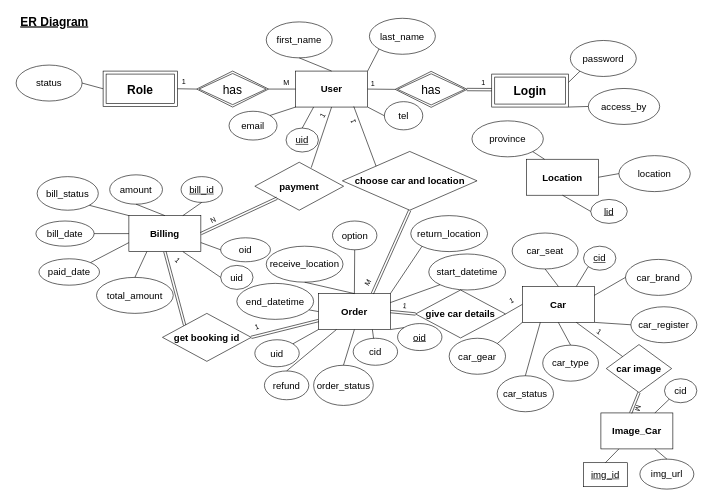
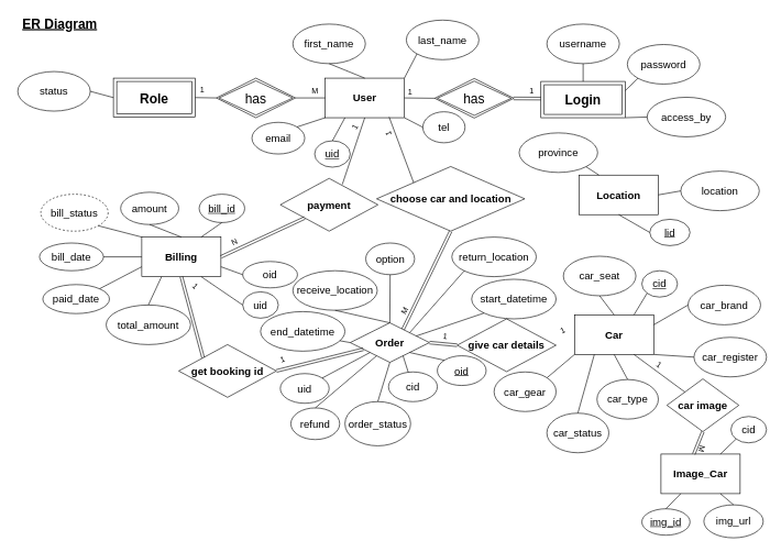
+ <mxCell id="15" value="username" style="ellipse;whiteSpace=wrap;html=1;labelBorderColor=none;fontSize=16;fontColor=#000000;strokeColor=#000000;fillColor=none;" parent="1" vertex="1"><mxGeometry x="828" y="36" width="110" height="60" as="geometry" /></mxCell>
+ <mxCell id="79" value="" style="endArrow=none;html=1;rounded=0;fontSize=20;entryX=0.5;entryY=1;entryDx=0;entryDy=0;exitX=0.5;exitY=0;exitDx=0;exitDy=0;" parent="1" source="78" target="15" edge="1"><mxGeometry width="50" height="50" relative="1" as="geometry"><mxPoint x="543" y="429" as="sourcePoint" /><mxPoint x="593" y="379" as="targetPoint" /></mxGeometry></mxCell>
- <mxCell id="57" value="bill_status" style="ellipse;whiteSpace=wrap;html=1;labelBorderColor=none;fontSize=16;fontColor=#000000;strokeColor=#000000;fillColor=none;" parent="1" vertex="1"><mxGeometry x="61" y="294" width="102" height="56" as="geometry" /></mxCell>
+ <mxCell id="57" value="bill_status" style="ellipse;whiteSpace=wrap;html=1;labelBorderColor=none;fontSize=16;fontColor=#000000;strokeColor=#000000;fillColor=none;dashed=1;" parent="1" vertex="1"><mxGeometry x="61" y="294" width="102" height="56" as="geometry" /></mxCell>
- <mxCell id="89" value="" style="endArrow=none;html=1;rounded=0;fontSize=16;fontColor=#000000;exitX=0;exitY=0.5;exitDx=0;exitDy=0;entryX=1;entryY=0.5;entryDx=0;entryDy=0;" parent="1" source="18" target="42" edge="1"><mxGeometry relative="1" as="geometry"><mxPoint x="940" y="487" as="sourcePoint" /><mxPoint x="918" y="458" as="targetPoint" /></mxGeometry></mxCell>
- <mxCell id="103" value="&lt;b&gt;Order&lt;br&gt;&lt;/b&gt;" style="rounded=0;whiteSpace=wrap;html=1;labelBorderColor=none;fontSize=16;fontColor=#000000;strokeColor=#000000;fillColor=none;" parent="1" vertex="1"><mxGeometry x="530" y="489" width="120" height="60" as="geometry" /></mxCell>
+ <mxCell id="103" value="&lt;b&gt;Order&lt;br&gt;&lt;/b&gt;" style="rhombus;whiteSpace=wrap;html=1;labelBorderColor=none;fontSize=16;fontColor=#000000;strokeColor=#000000;fillColor=none;" parent="1" vertex="1"><mxGeometry x="530" y="489" width="120" height="60" as="geometry" /></mxCell>
- <mxCell id="32" value="&lt;u&gt;img_id&lt;/u&gt;" style="whiteSpace=wrap;html=1;labelBorderColor=none;fontSize=16;fontColor=#000000;strokeColor=#000000;fillColor=none;rounded=0;" parent="1" vertex="1"><mxGeometry x="972" y="771" width="73" height="40" as="geometry" /></mxCell>
+ <mxCell id="32" value="&lt;u&gt;img_id&lt;/u&gt;" style="ellipse;whiteSpace=wrap;html=1;labelBorderColor=none;fontSize=16;fontColor=#000000;strokeColor=#000000;fillColor=none;" parent="1" vertex="1"><mxGeometry x="972" y="771" width="73" height="40" as="geometry" /></mxCell>
